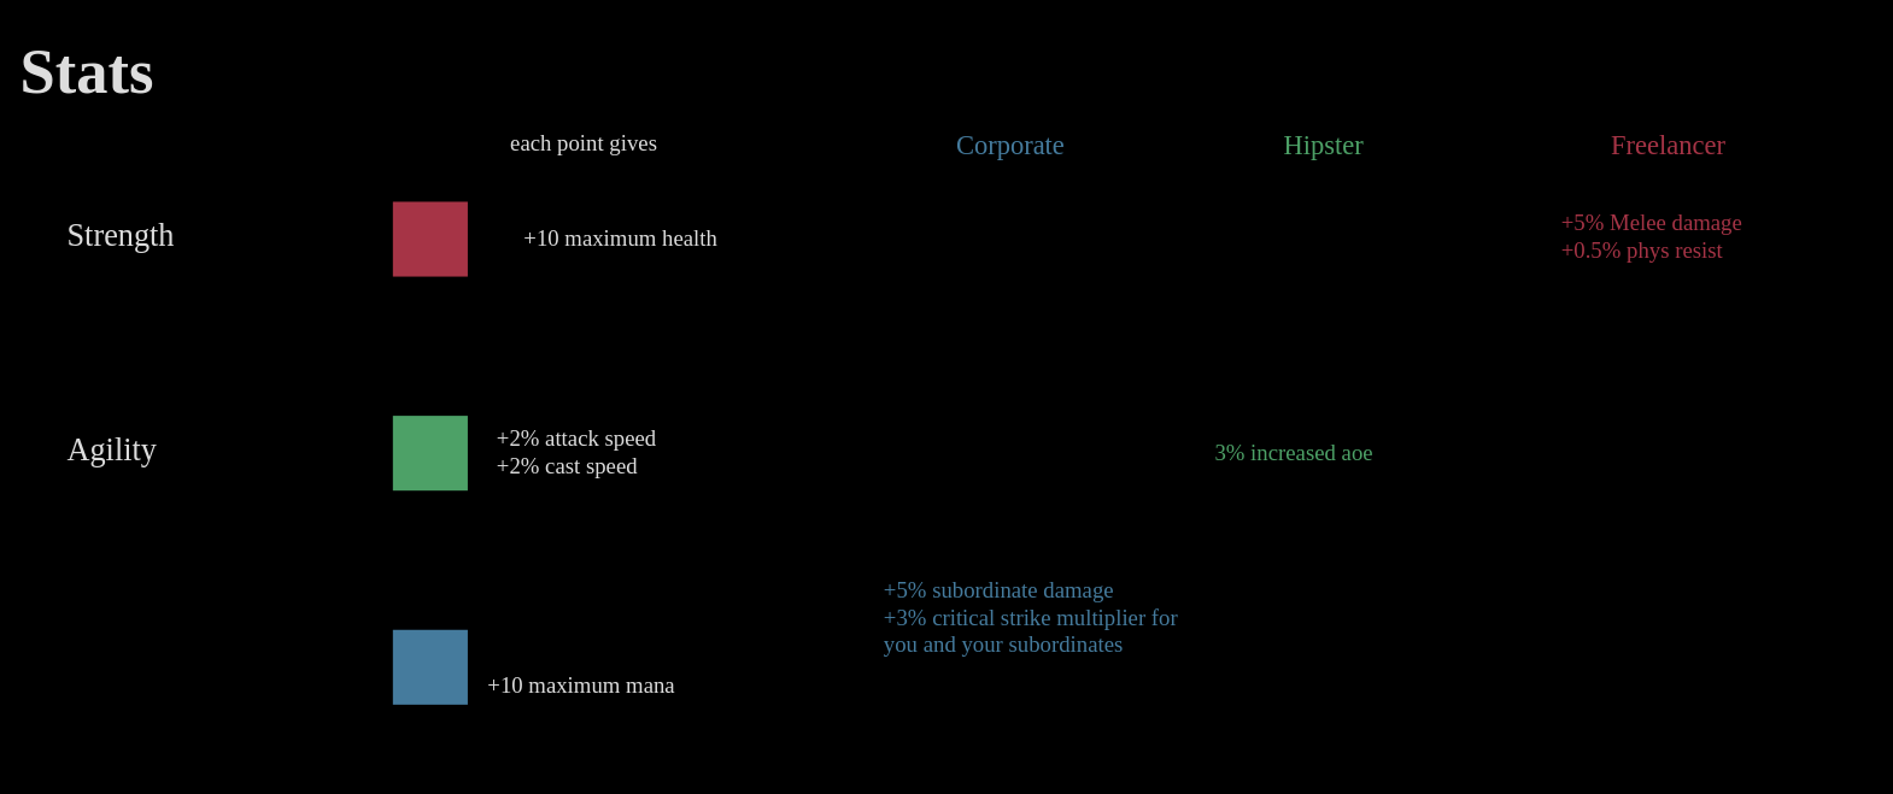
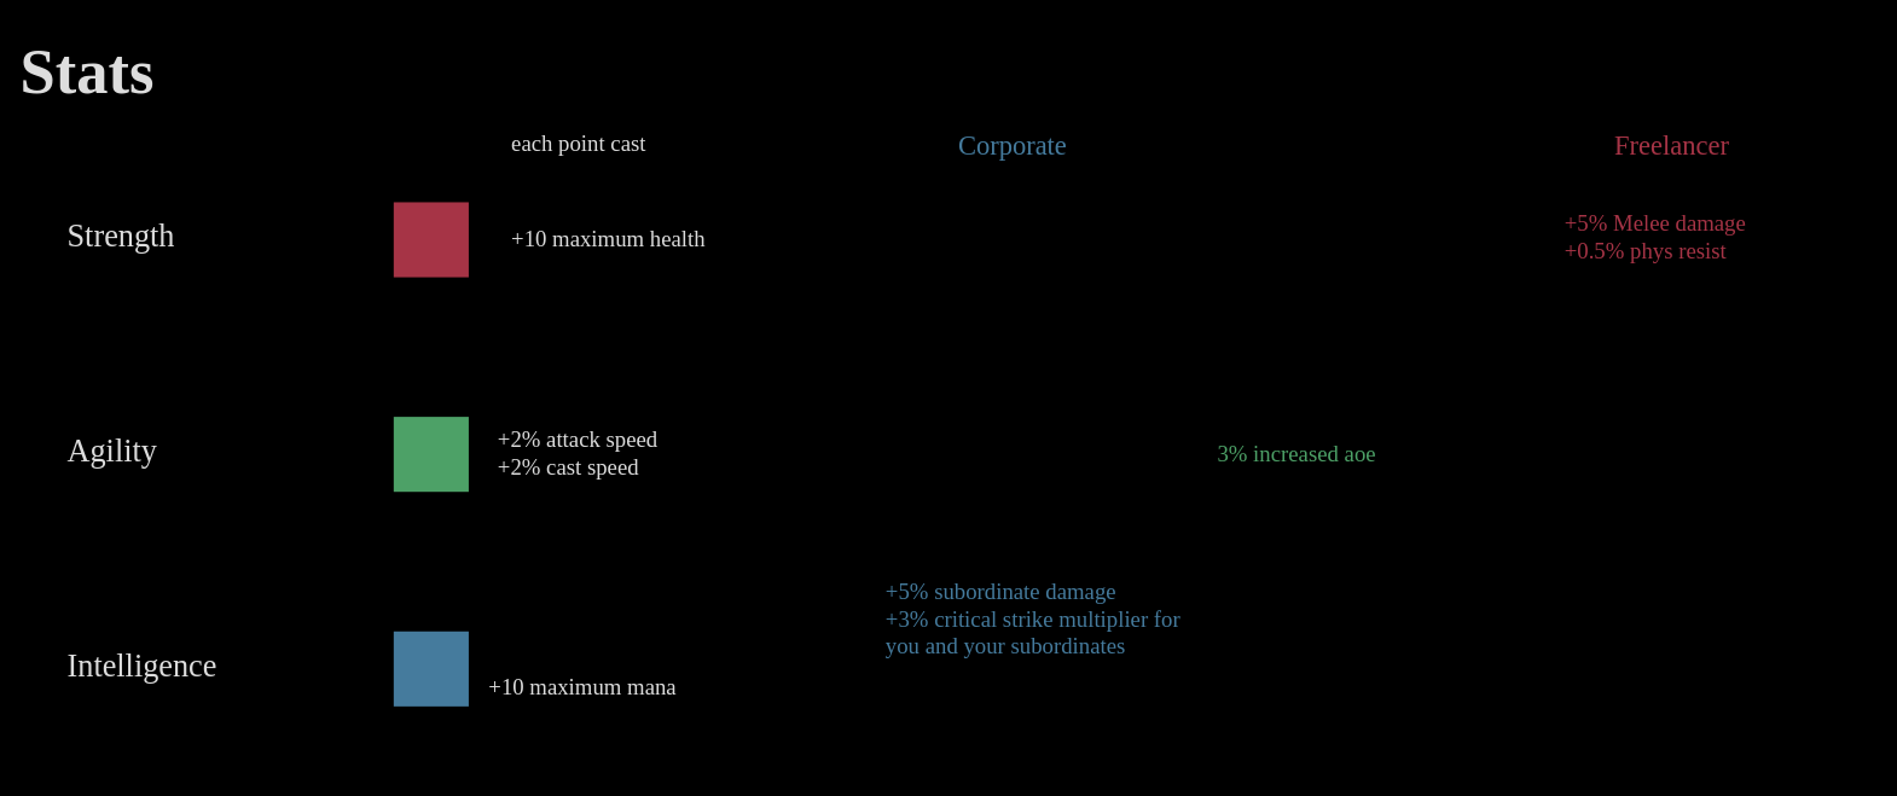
- <mxCell id="4" value="each point gives" style="whiteSpace=wrap;html=1;strokeColor=none;fillColor=none;fontFamily=Major Mono Display;fontSize=25;fontColor=#dddddd;align=left;fontStyle=0;horizontal=1;verticalAlign=top;container=1;" parent="2" vertex="1"><mxGeometry x="542.174" y="115.915" width="316.613" height="55.654" as="geometry"><mxRectangle x="275" y="693" width="2980" height="214" as="alternateBounds" /></mxGeometry></mxCell>
+ <mxCell id="4" value="each point cast" style="whiteSpace=wrap;html=1;strokeColor=none;fillColor=none;fontFamily=Major Mono Display;fontSize=25;fontColor=#dddddd;align=left;fontStyle=0;horizontal=1;verticalAlign=top;container=1;" parent="2" vertex="1"><mxGeometry x="542.174" y="115.915" width="316.613" height="55.654" as="geometry"><mxRectangle x="275" y="693" width="2980" height="214" as="alternateBounds" /></mxGeometry></mxCell>
- <mxCell id="6" value="Hipster" style="whiteSpace=wrap;html=1;strokeColor=none;fillColor=none;fontFamily=Major Mono Display;fontSize=30;align=left;fontStyle=0;horizontal=1;verticalAlign=top;container=1;rounded=0;glass=0;sketch=0;shadow=0;strokeWidth=1;fontColor=#4DA167;" parent="2" vertex="1"><mxGeometry x="1396.822" y="115.915" width="170.723" height="55.654" as="geometry"><mxRectangle x="275" y="693" width="2980" height="214" as="alternateBounds" /></mxGeometry></mxCell>
- <mxCell id="22" value="+10 maximum health" style="whiteSpace=wrap;html=1;strokeColor=none;fillColor=none;fontFamily=Major Mono Display;fontSize=25;fontColor=#dddddd;align=left;fontStyle=0;horizontal=1;verticalAlign=top;container=1;" parent="20" vertex="1"><mxGeometry x="505.44" y="19.538" width="350.757" height="55.654" as="geometry"><mxRectangle x="275" y="693" width="2980" height="214" as="alternateBounds" /></mxGeometry></mxCell>
+ <mxCell id="22" value="+10 maximum health" style="whiteSpace=wrap;html=1;strokeColor=none;fillColor=none;fontFamily=Major Mono Display;fontSize=25;fontColor=#dddddd;align=left;fontStyle=0;horizontal=1;verticalAlign=top;container=1;" parent="20" vertex="1"><mxGeometry x="490.44" y="19.538" width="350.757" height="55.654" as="geometry"><mxRectangle x="275" y="693" width="2980" height="214" as="alternateBounds" /></mxGeometry></mxCell>
+ <mxCell id="16" value="Intelligence&lt;br&gt;" style="whiteSpace=wrap;html=1;strokeColor=none;fillColor=none;fontFamily=Major Mono Display;fontSize=35;fontColor=#dddddd;align=left;fontStyle=0;horizontal=1;verticalAlign=top;container=1;" parent="15" vertex="1"><mxGeometry y="10.965" width="327.994" height="72.801" as="geometry"><mxRectangle x="803" y="995" width="2980" height="214" as="alternateBounds" /></mxGeometry></mxCell>
